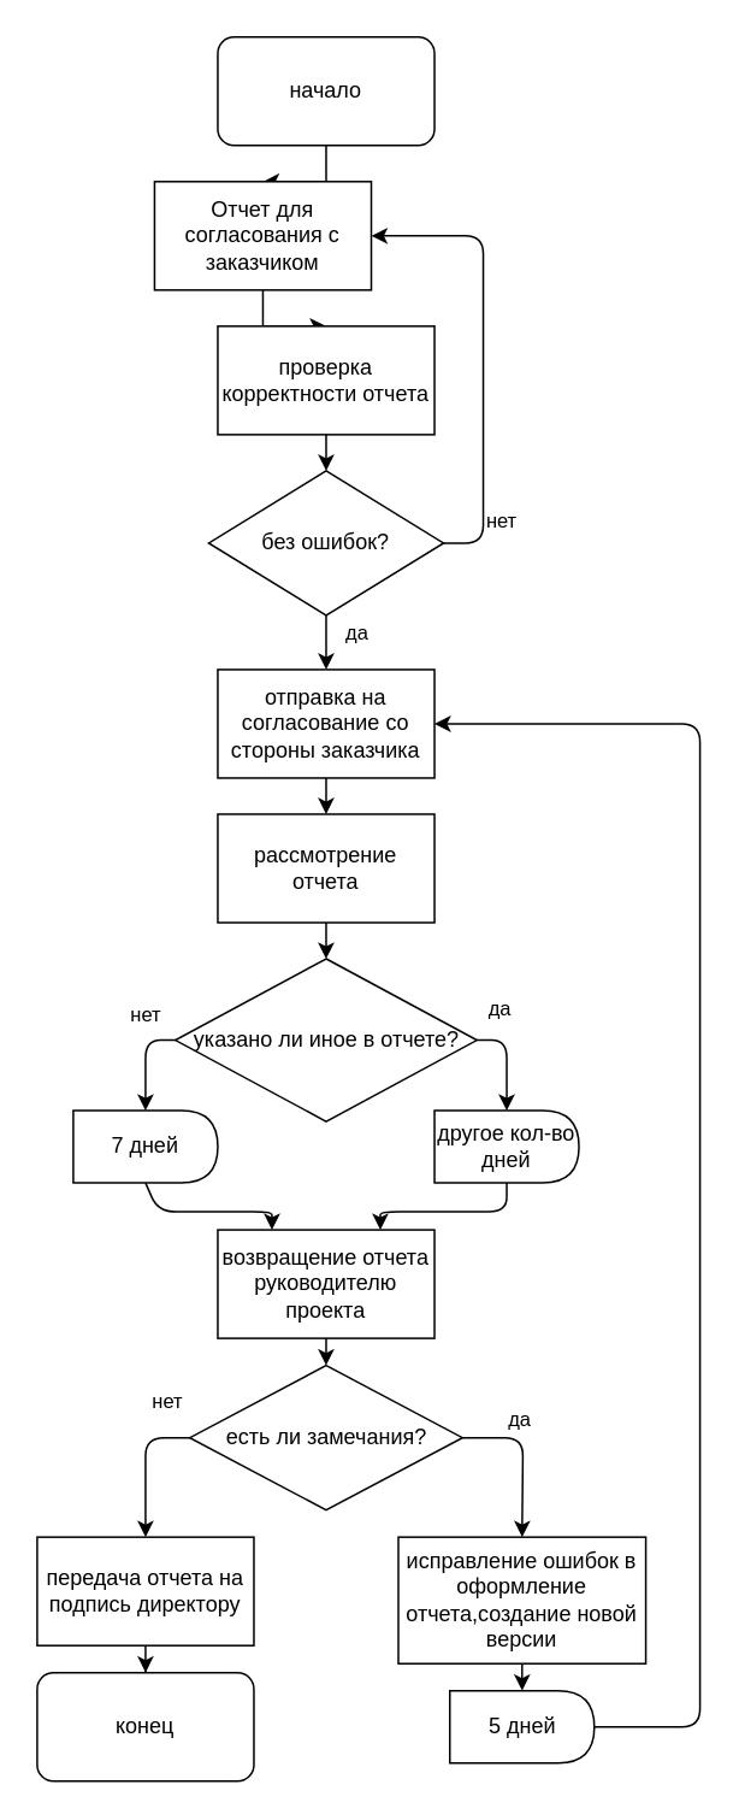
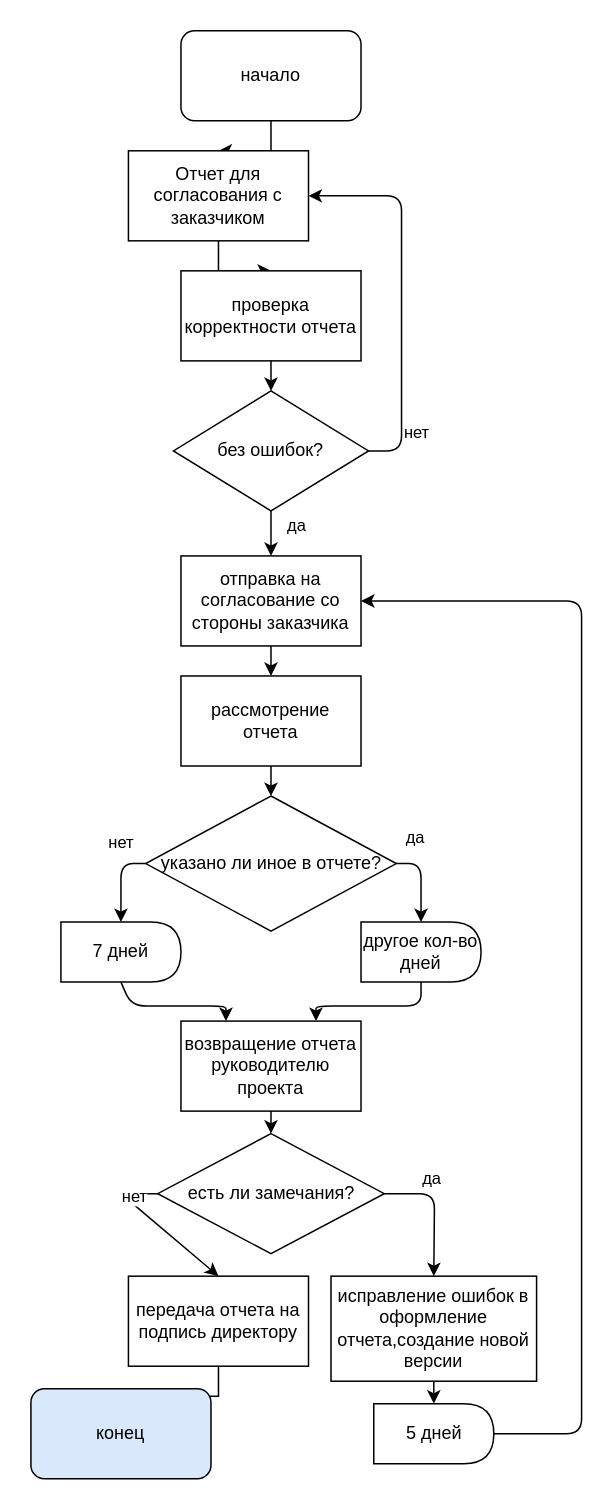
- <mxCell id="21" value="передача отчета на подпись директору" parent="1" style="rounded=0;whiteSpace=wrap;html=1;" vertex="1"><mxGeometry as="geometry" x="20" y="850" width="120" height="60" /></mxCell>
+ <mxCell id="21" value="передача отчета на подпись директору" parent="1" style="rounded=0;whiteSpace=wrap;html=1;" vertex="1"><mxGeometry x="85" y="850" as="geometry" width="120" height="60" /></mxCell>
- <mxCell id="26" value="конец" parent="1" style="rounded=1;whiteSpace=wrap;html=1;" vertex="1"><mxGeometry as="geometry" x="20" y="925" width="120" height="60" /></mxCell>
+ <mxCell id="26" value="конец" parent="1" style="rounded=1;whiteSpace=wrap;html=1;fillColor=#dae8fc;" vertex="1"><mxGeometry as="geometry" x="20" y="925" width="120" height="60" /></mxCell>
